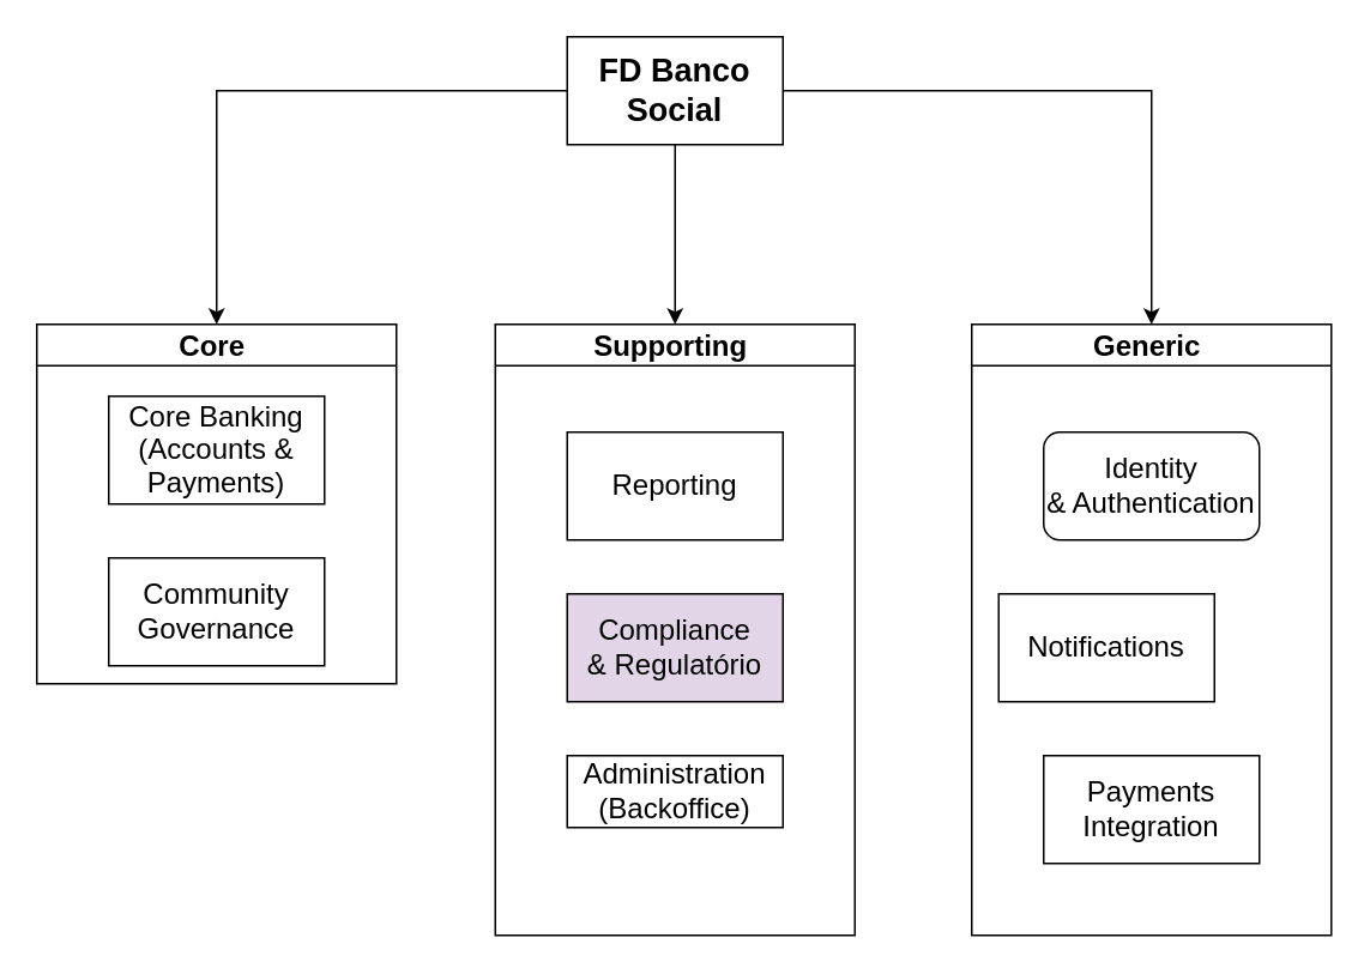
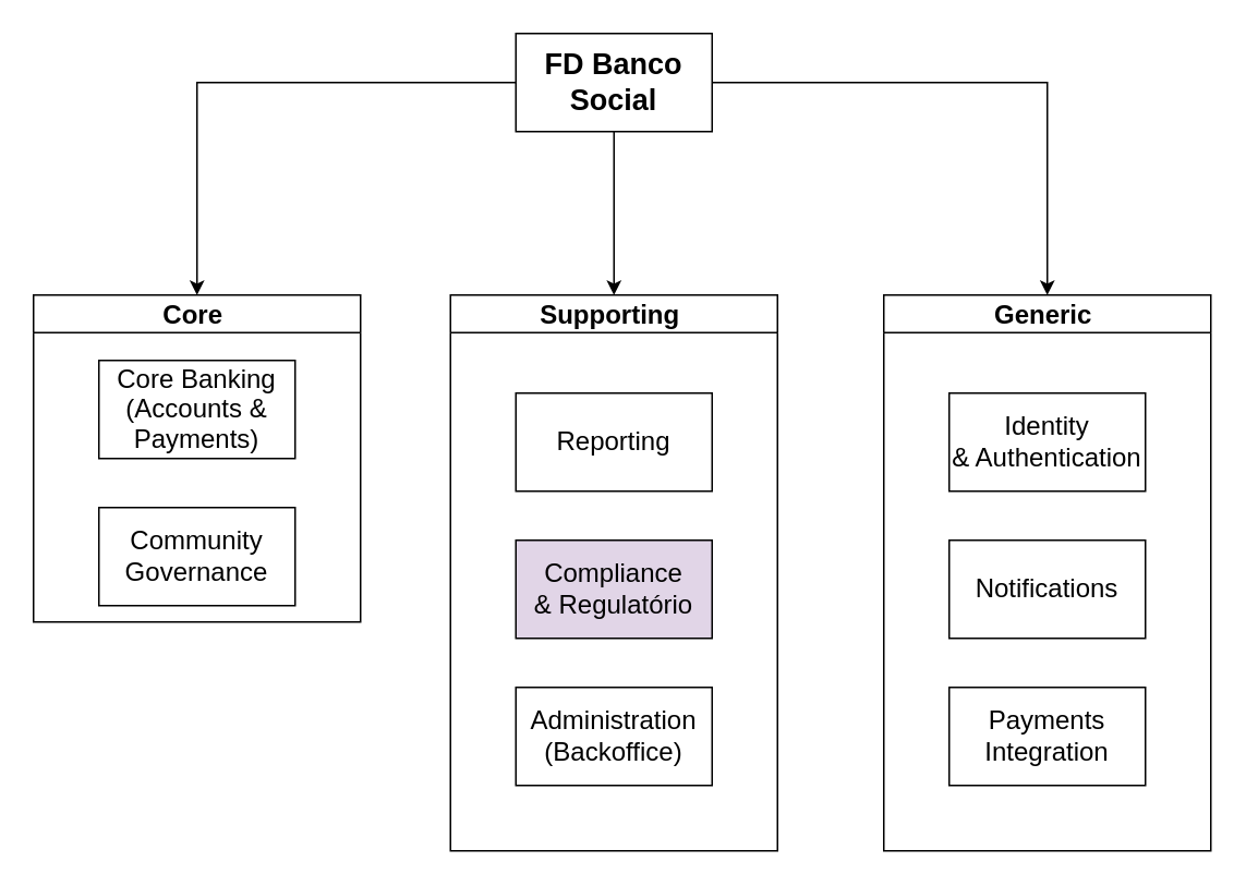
- <mxCell id="17" value="&lt;span style=&quot;font-size: 12pt; line-height: 115%; font-family: Aptos, sans-serif;&quot; lang=&quot;PT-BR&quot;&gt;Identity&lt;br/&gt;&amp;amp; Authentication&lt;/span&gt;" style="whiteSpace=wrap;html=1;rounded=1;" vertex="1" parent="16"><mxGeometry x="40" y="40" width="120" height="60" as="geometry" /></mxCell>
+ <mxCell id="17" value="&lt;span style=&quot;font-size: 12pt; line-height: 115%; font-family: Aptos, sans-serif;&quot; lang=&quot;PT-BR&quot;&gt;Identity&lt;br/&gt;&amp;amp; Authentication&lt;/span&gt;" style="rounded=0;whiteSpace=wrap;html=1;" vertex="1" parent="16"><mxGeometry x="40" y="40" width="120" height="60" as="geometry" /></mxCell>
- <mxCell id="18" value="&lt;span style=&quot;font-size: 12pt; line-height: 115%; font-family: Aptos, sans-serif;&quot; lang=&quot;PT-BR&quot;&gt;Notifications&lt;/span&gt;" style="rounded=0;whiteSpace=wrap;html=1;" vertex="1" parent="16"><mxGeometry x="15" y="130" width="120" height="60" as="geometry" /></mxCell>
+ <mxCell id="18" value="&lt;span style=&quot;font-size: 12pt; line-height: 115%; font-family: Aptos, sans-serif;&quot; lang=&quot;PT-BR&quot;&gt;Notifications&lt;/span&gt;" style="rounded=0;whiteSpace=wrap;html=1;" vertex="1" parent="16"><mxGeometry x="40" y="130" width="120" height="60" as="geometry" /></mxCell>
- <mxCell id="14" value="&lt;span style=&quot;font-size: 12pt; line-height: 115%; font-family: Aptos, sans-serif;&quot; lang=&quot;PT-BR&quot;&gt;Administration&lt;br/&gt;(Backoffice)&lt;/span&gt;" style="rounded=0;whiteSpace=wrap;html=1;" vertex="1" parent="10"><mxGeometry x="40" y="240" width="120" height="40" as="geometry" /></mxCell>
+ <mxCell id="14" value="&lt;span style=&quot;font-size: 12pt; line-height: 115%; font-family: Aptos, sans-serif;&quot; lang=&quot;PT-BR&quot;&gt;Administration&lt;br/&gt;(Backoffice)&lt;/span&gt;" style="rounded=0;whiteSpace=wrap;html=1;" vertex="1" parent="10"><mxGeometry x="40" y="240" width="120" height="60" as="geometry" /></mxCell>
